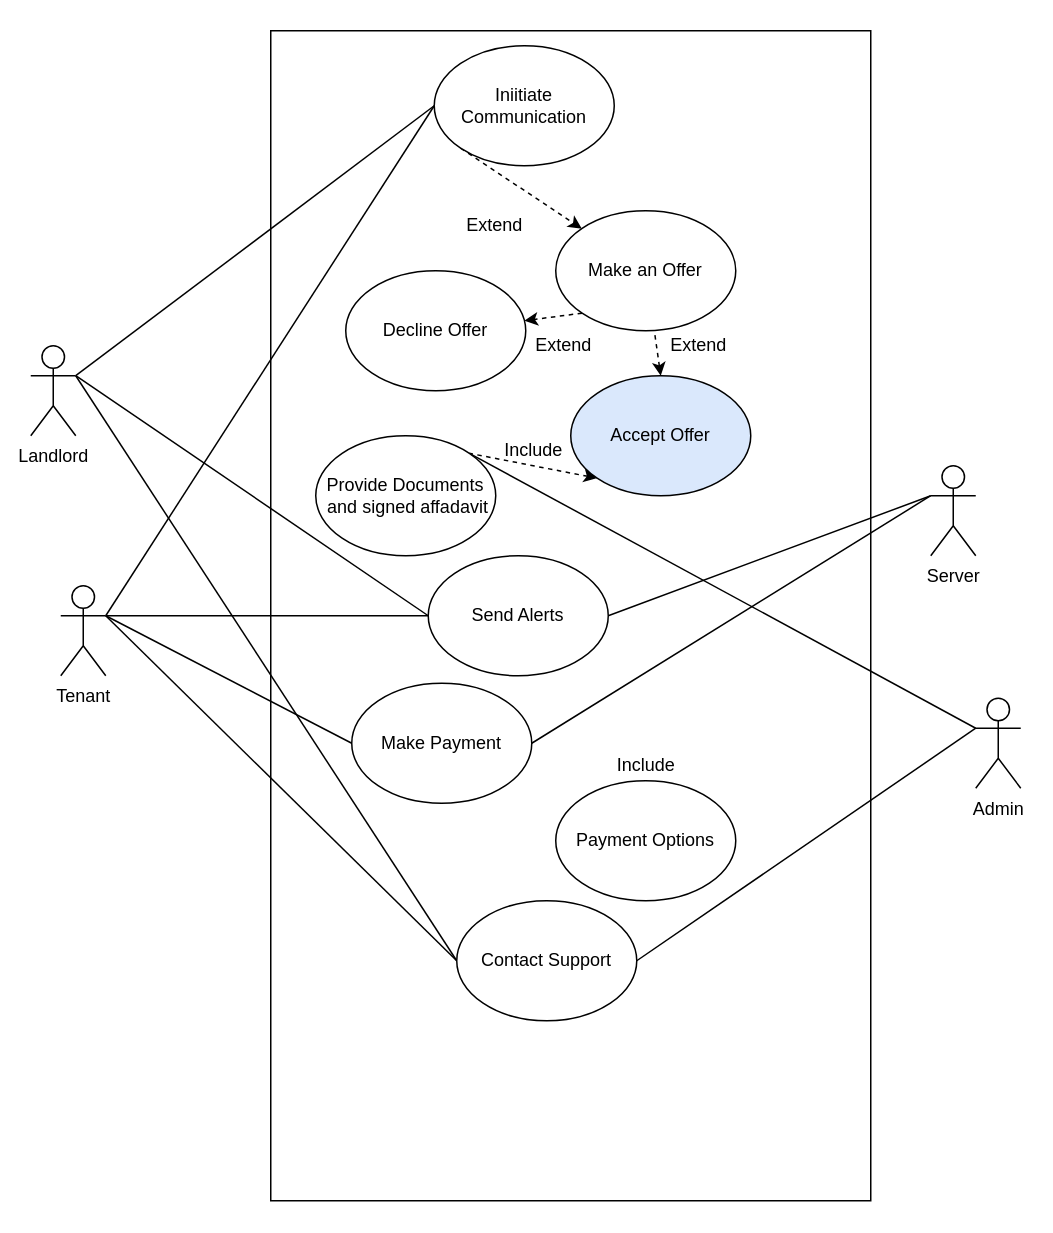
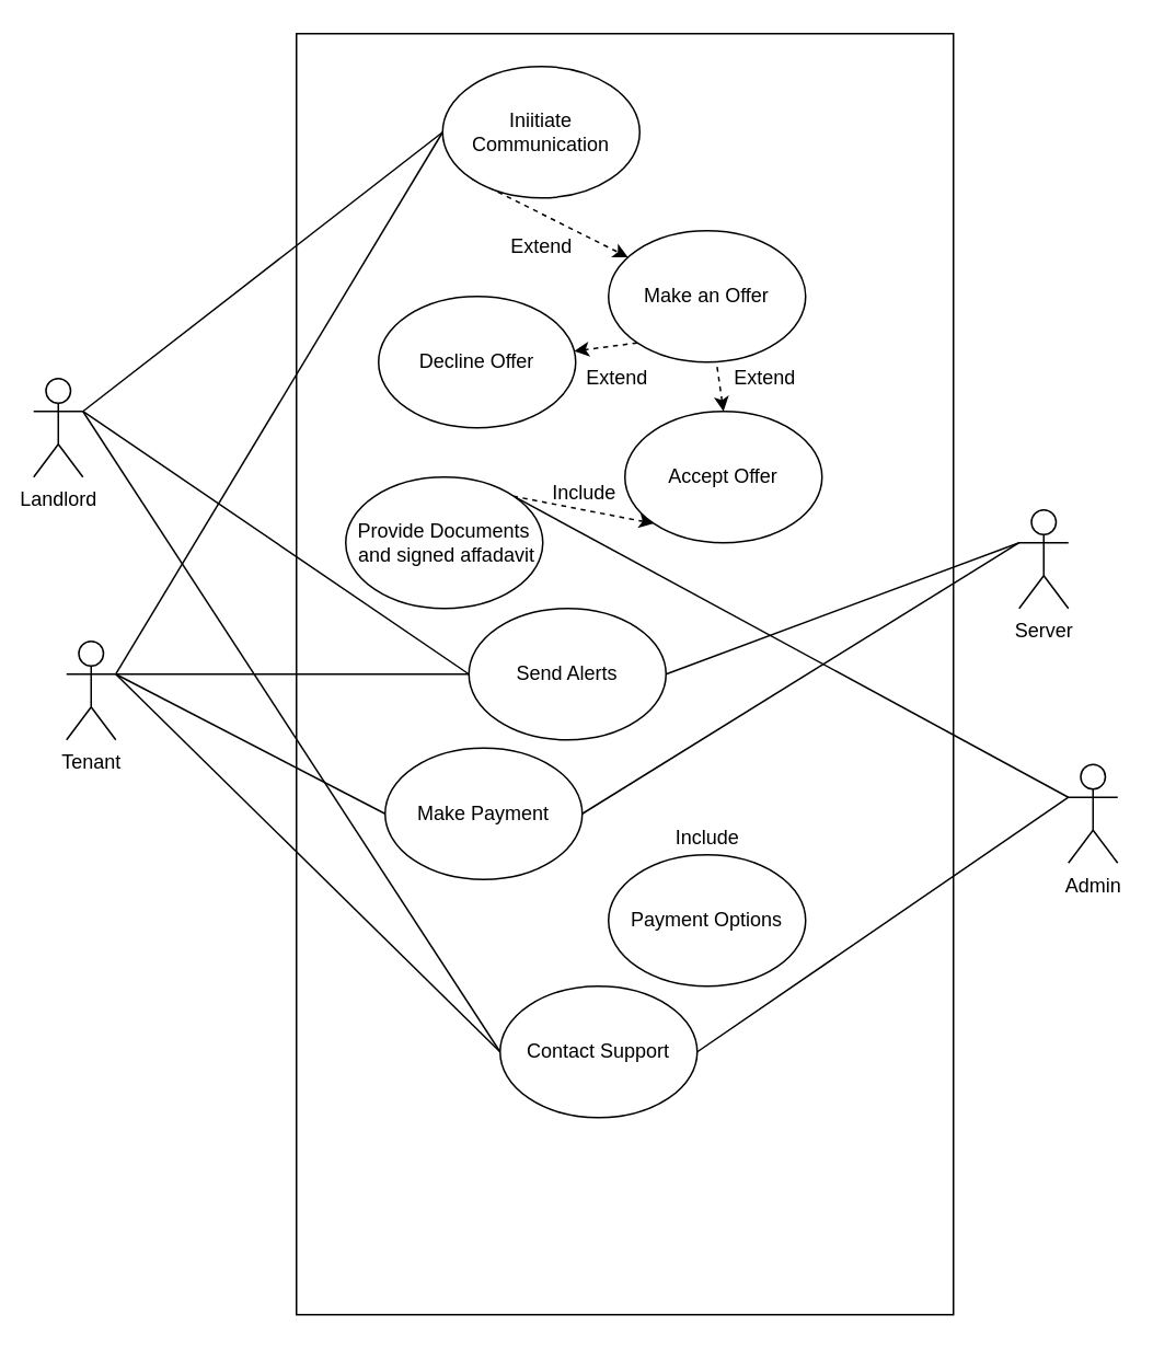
- <mxCell id="11" value="Iniitiate Communication" style="ellipse;whiteSpace=wrap;html=1;" parent="1" vertex="1"><mxGeometry x="289" y="30" width="120" height="80" as="geometry" /></mxCell>
+ <mxCell id="11" value="Iniitiate Communication" style="ellipse;whiteSpace=wrap;html=1;" parent="1" vertex="1"><mxGeometry x="269" y="40" width="120" height="80" as="geometry" /></mxCell>
- <mxCell id="18" value="Accept Offer" style="ellipse;whiteSpace=wrap;html=1;fillColor=#dae8fc;" parent="1" vertex="1"><mxGeometry x="380" y="250" width="120" height="80" as="geometry" /></mxCell>
+ <mxCell id="18" value="Accept Offer" style="ellipse;whiteSpace=wrap;html=1;" parent="1" vertex="1"><mxGeometry x="380" y="250" width="120" height="80" as="geometry" /></mxCell>
